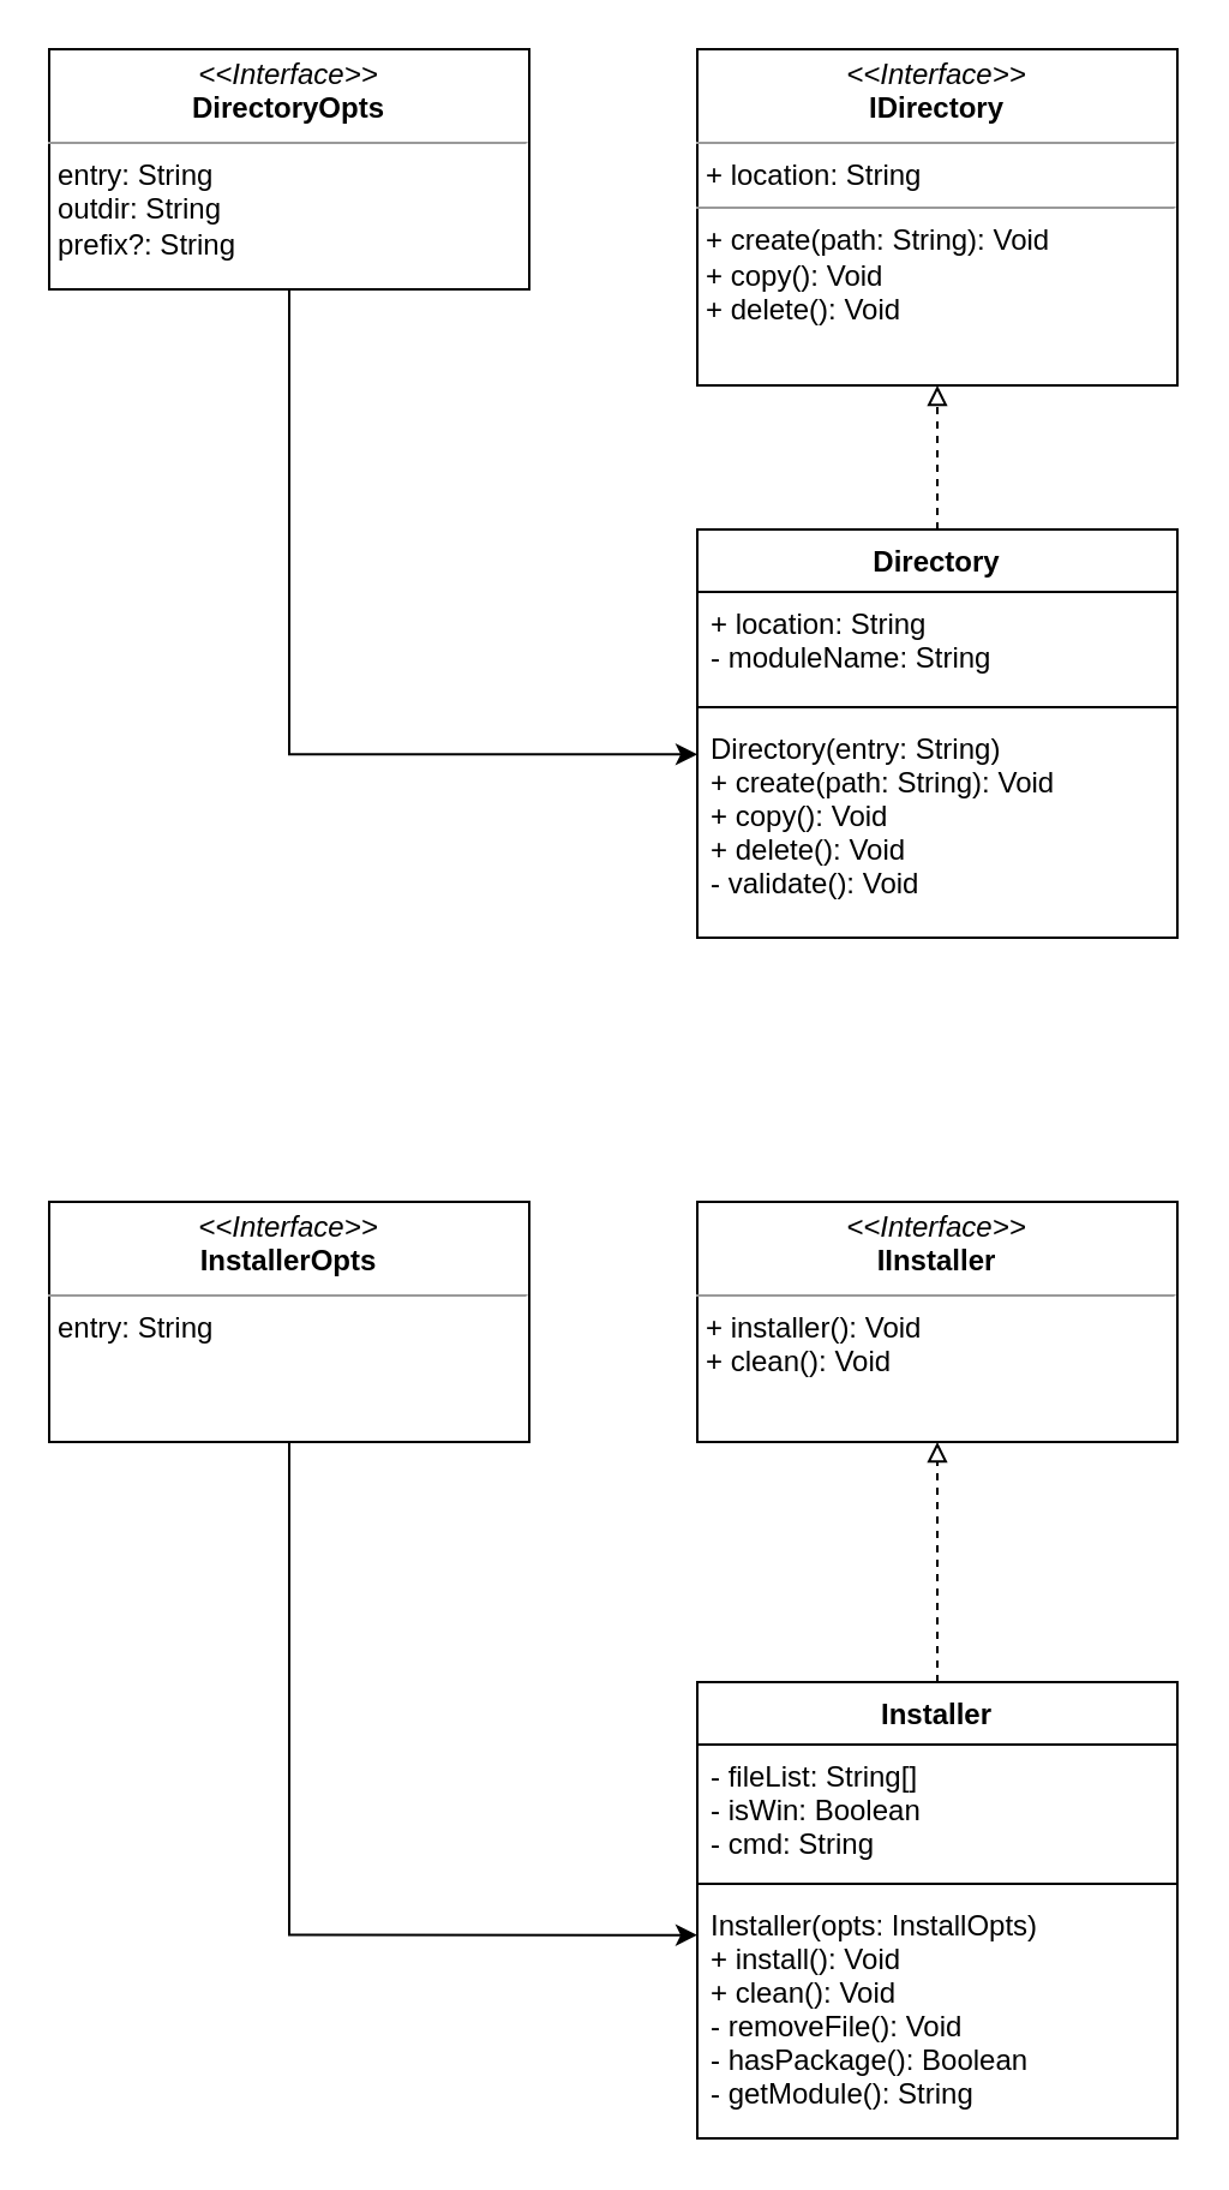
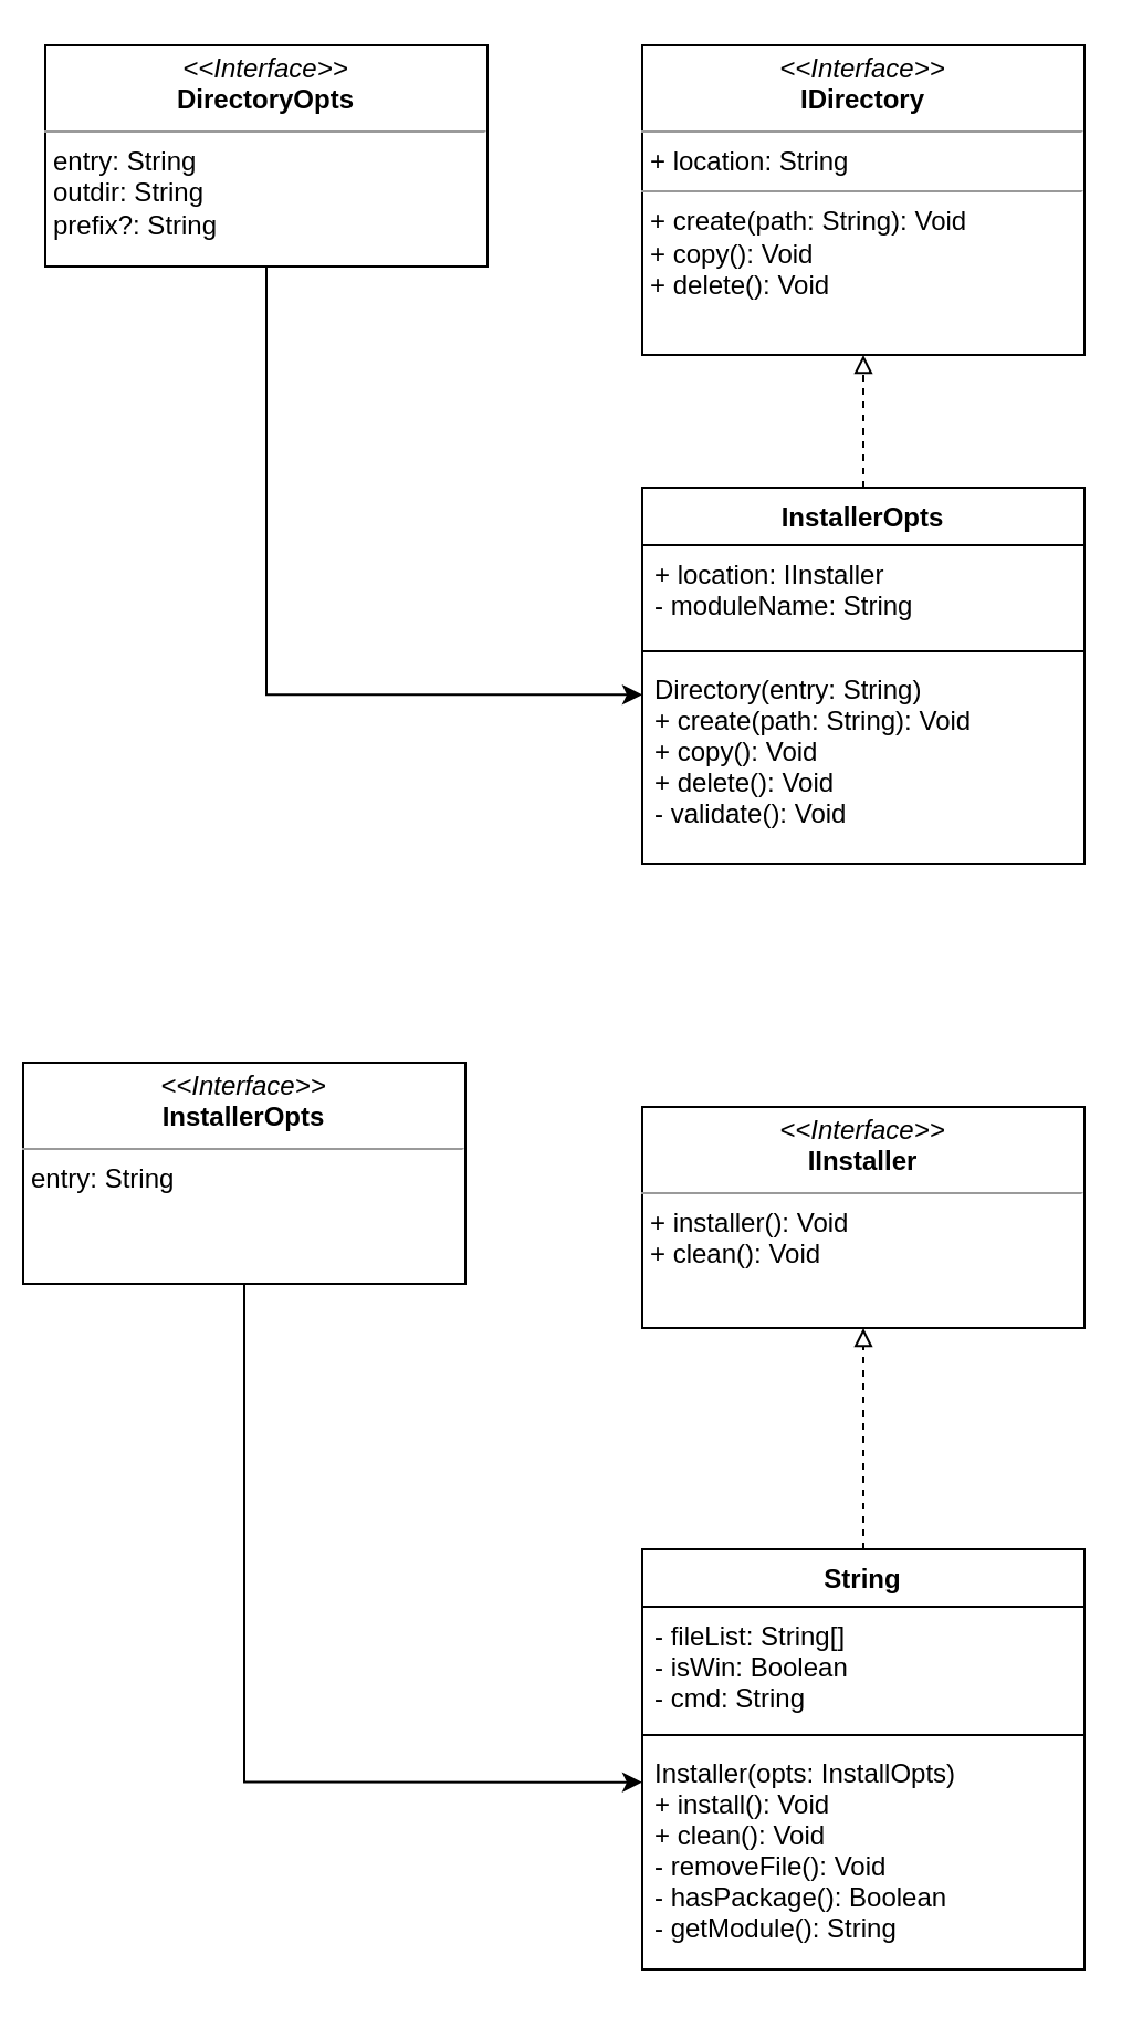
- <mxCell id="4" value="Directory" style="swimlane;fontStyle=1;align=center;verticalAlign=top;childLayout=stackLayout;horizontal=1;startSize=26;horizontalStack=0;resizeParent=1;resizeParentMax=0;resizeLast=0;collapsible=1;marginBottom=0;" parent="1" vertex="1"><mxGeometry x="290" y="220" width="200" height="170" as="geometry" /></mxCell>
+ <mxCell id="4" value="InstallerOpts" style="swimlane;fontStyle=1;align=center;verticalAlign=top;childLayout=stackLayout;horizontal=1;startSize=26;horizontalStack=0;resizeParent=1;resizeParentMax=0;resizeLast=0;collapsible=1;marginBottom=0;" parent="1" vertex="1"><mxGeometry x="290" y="220" width="200" height="170" as="geometry" /></mxCell>
- <mxCell id="5" value="+ location: String&#10;- moduleName: String" style="text;strokeColor=none;fillColor=none;align=left;verticalAlign=top;spacingLeft=4;spacingRight=4;overflow=hidden;rotatable=0;points=[[0,0.5],[1,0.5]];portConstraint=eastwest;" parent="4" vertex="1"><mxGeometry y="26" width="200" height="44" as="geometry" /></mxCell>
+ <mxCell id="5" value="+ location: IInstaller&#10;- moduleName: String" style="text;strokeColor=none;fillColor=none;align=left;verticalAlign=top;spacingLeft=4;spacingRight=4;overflow=hidden;rotatable=0;points=[[0,0.5],[1,0.5]];portConstraint=eastwest;" parent="4" vertex="1"><mxGeometry y="26" width="200" height="44" as="geometry" /></mxCell>
- <mxCell id="17" value="&lt;p style=&quot;margin: 0px ; margin-top: 4px ; text-align: center&quot;&gt;&lt;i&gt;&amp;lt;&amp;lt;Interface&amp;gt;&amp;gt;&lt;/i&gt;&lt;br&gt;&lt;b&gt;InstallerOpts&lt;/b&gt;&lt;/p&gt;&lt;hr size=&quot;1&quot;&gt;&lt;p style=&quot;margin: 0px ; margin-left: 4px&quot;&gt;entry: String&lt;/p&gt;&lt;p style=&quot;margin: 0px ; margin-left: 4px&quot;&gt;&lt;br&gt;&lt;/p&gt;&lt;p style=&quot;margin: 0px 0px 0px 4px&quot;&gt;&lt;br&gt;&lt;/p&gt;" style="verticalAlign=top;align=left;overflow=fill;fontSize=12;fontFamily=Helvetica;html=1;" vertex="1" parent="1"><mxGeometry x="20" y="500" width="200" height="100" as="geometry" /></mxCell>
+ <mxCell id="17" value="&lt;p style=&quot;margin: 0px ; margin-top: 4px ; text-align: center&quot;&gt;&lt;i&gt;&amp;lt;&amp;lt;Interface&amp;gt;&amp;gt;&lt;/i&gt;&lt;br&gt;&lt;b&gt;InstallerOpts&lt;/b&gt;&lt;/p&gt;&lt;hr size=&quot;1&quot;&gt;&lt;p style=&quot;margin: 0px ; margin-left: 4px&quot;&gt;entry: String&lt;/p&gt;&lt;p style=&quot;margin: 0px ; margin-left: 4px&quot;&gt;&lt;br&gt;&lt;/p&gt;&lt;p style=&quot;margin: 0px 0px 0px 4px&quot;&gt;&lt;br&gt;&lt;/p&gt;" style="verticalAlign=top;align=left;overflow=fill;fontSize=12;fontFamily=Helvetica;html=1;" vertex="1" parent="1"><mxGeometry x="10" y="480" width="200" height="100" as="geometry" /></mxCell>
- <mxCell id="12" value="Installer" style="swimlane;fontStyle=1;align=center;verticalAlign=top;childLayout=stackLayout;horizontal=1;startSize=26;horizontalStack=0;resizeParent=1;resizeParentMax=0;resizeLast=0;collapsible=1;marginBottom=0;" vertex="1" parent="1"><mxGeometry x="290" y="700" width="200" height="190" as="geometry" /></mxCell>
+ <mxCell id="12" value="String" style="swimlane;fontStyle=1;align=center;verticalAlign=top;childLayout=stackLayout;horizontal=1;startSize=26;horizontalStack=0;resizeParent=1;resizeParentMax=0;resizeLast=0;collapsible=1;marginBottom=0;" vertex="1" parent="1"><mxGeometry x="290" y="700" width="200" height="190" as="geometry" /></mxCell>
